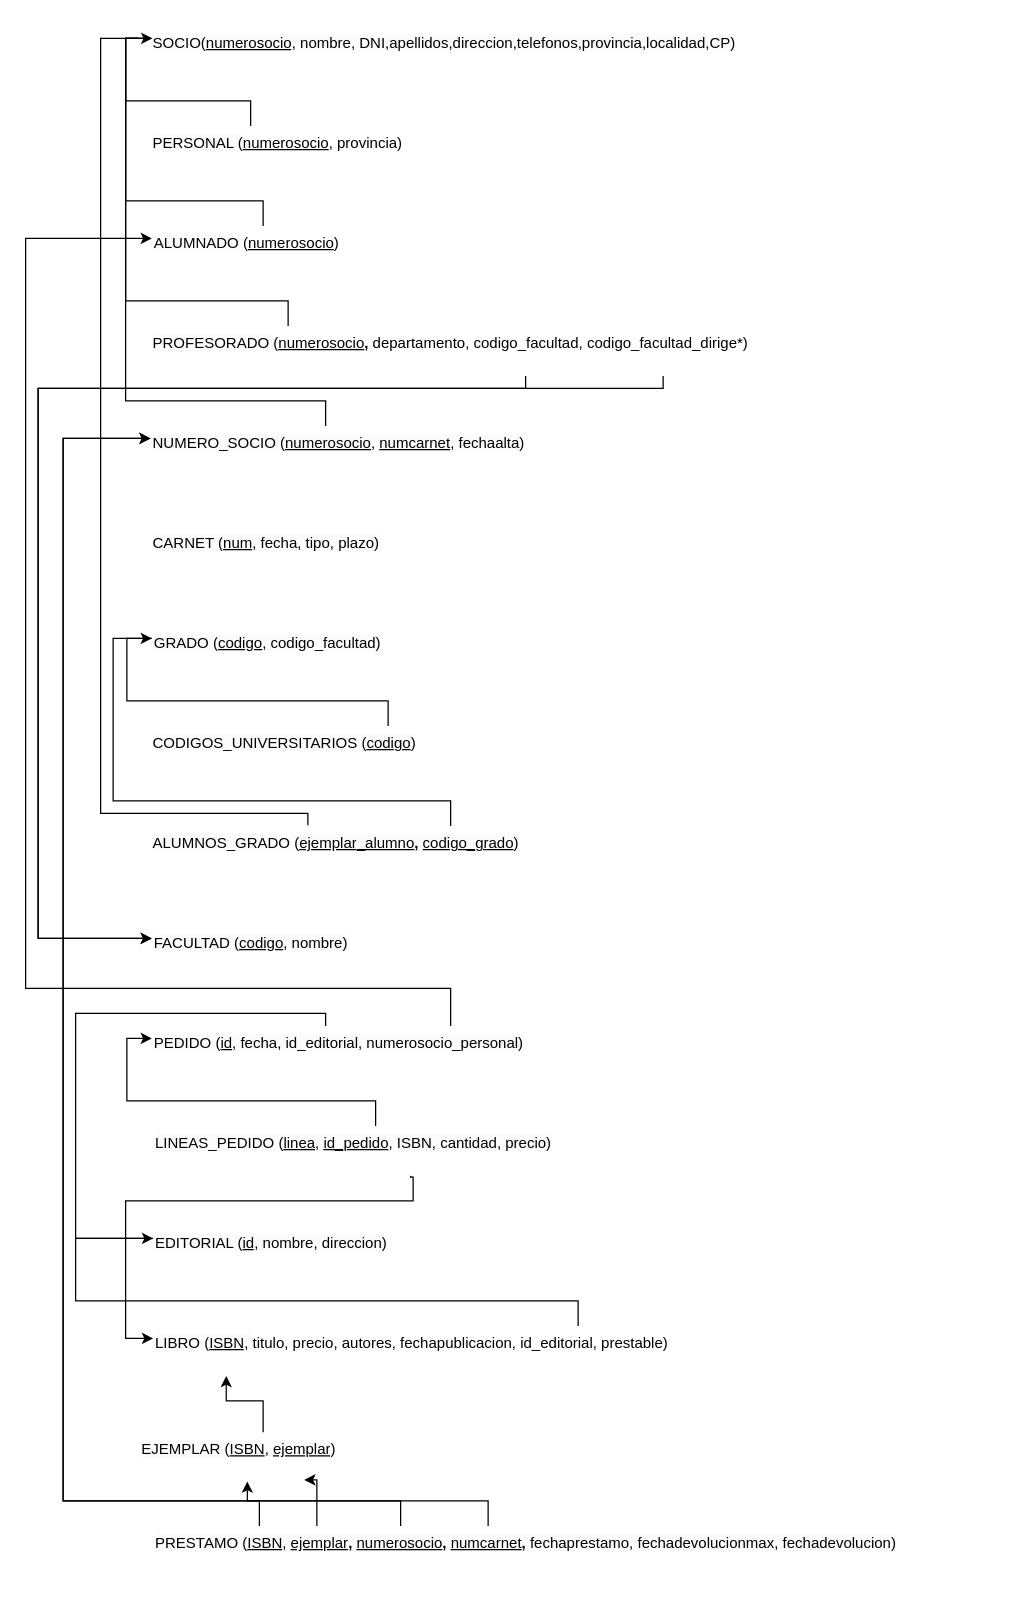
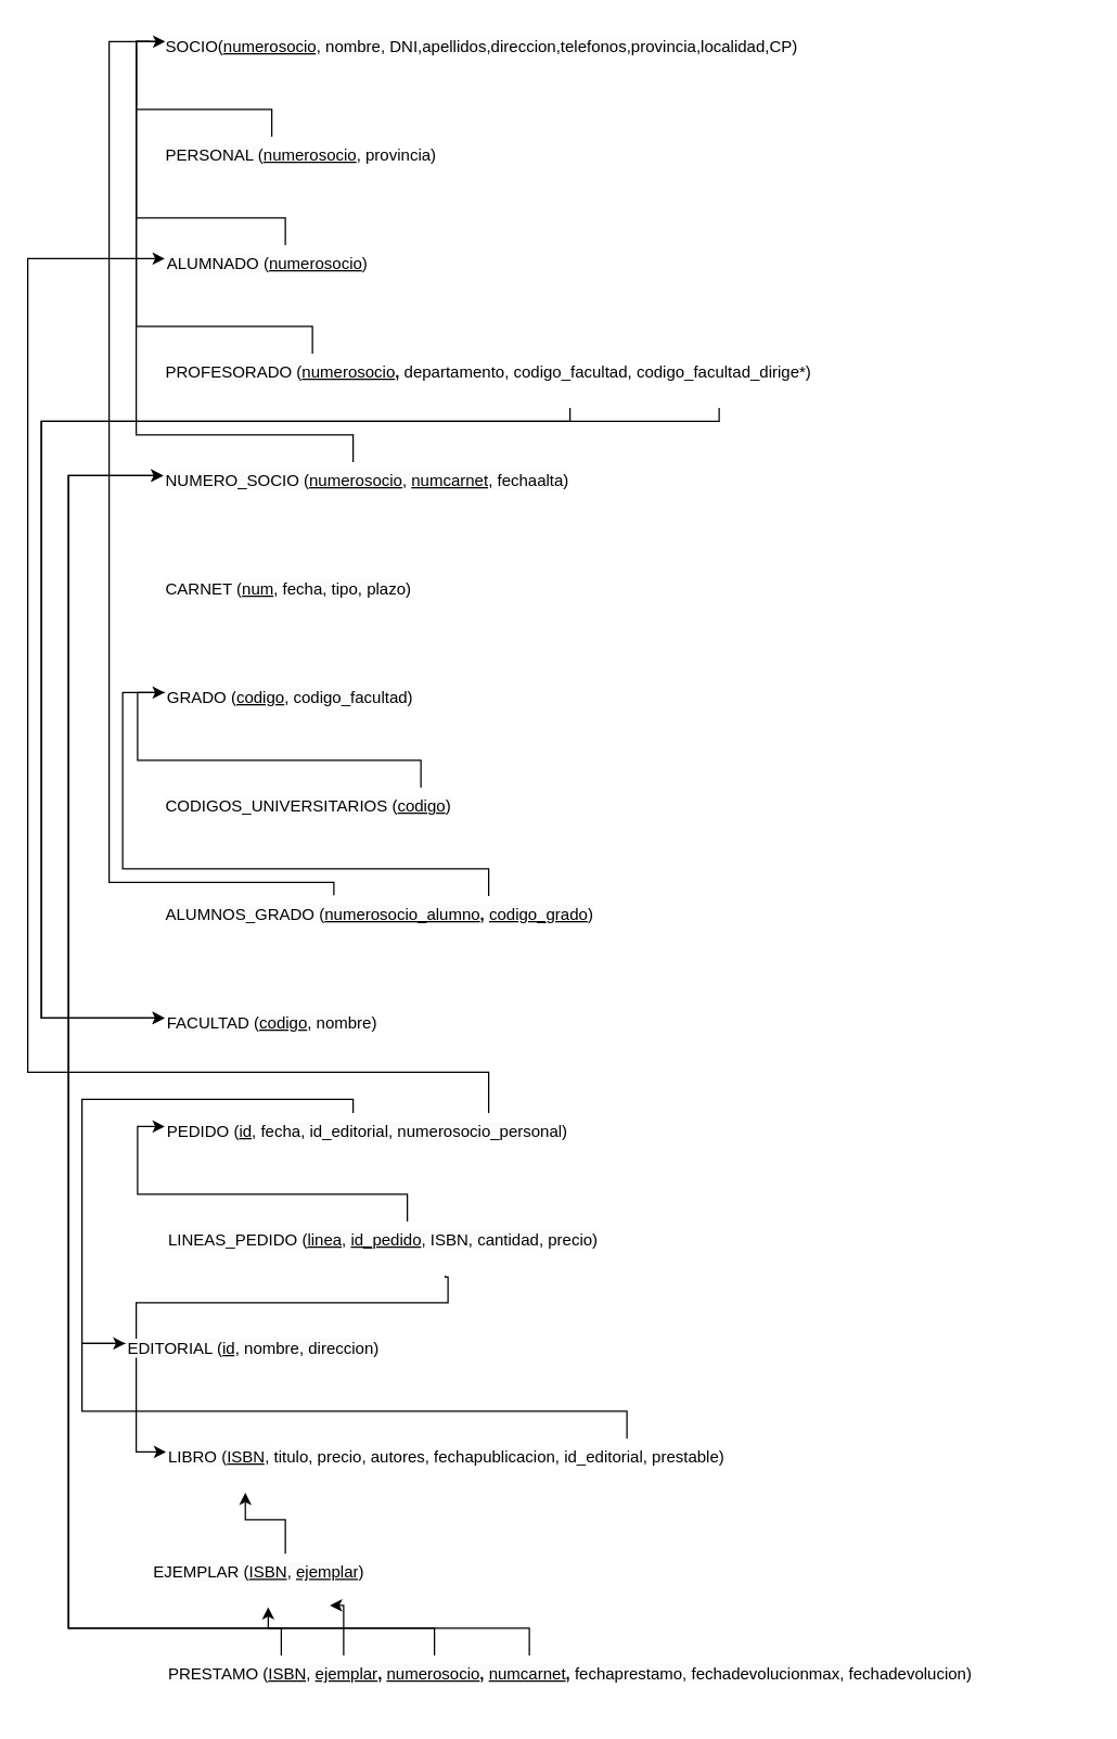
- <mxCell id="30" value="&lt;span style=&quot;border-color: var(--border-color); color: rgb(0, 0, 0); font-family: Helvetica; font-size: 12px; font-style: normal; font-variant-ligatures: normal; font-variant-caps: normal; font-weight: 400; letter-spacing: normal; orphans: 2; text-indent: 0px; text-transform: none; widows: 2; word-spacing: 0px; -webkit-text-stroke-width: 0px; text-decoration-thickness: initial; text-decoration-style: initial; text-decoration-color: initial; text-align: center; background-color: rgb(251, 251, 251); float: none; display: inline !important;&quot;&gt;ALUMNOS_GRADO (&lt;u&gt;ejemplar&lt;/u&gt;&lt;/span&gt;&lt;span style=&quot;border-color: var(--border-color); color: rgb(0, 0, 0); font-family: Helvetica; font-size: 12px; font-style: normal; font-variant-ligatures: normal; font-variant-caps: normal; letter-spacing: normal; orphans: 2; text-indent: 0px; text-transform: none; widows: 2; word-spacing: 0px; -webkit-text-stroke-width: 0px; text-decoration-thickness: initial; text-decoration-style: initial; text-decoration-color: initial; text-align: center; background-color: rgb(251, 251, 251); float: none; display: inline !important;&quot;&gt;&lt;u&gt;_alumno&lt;/u&gt;&lt;b&gt;, &lt;/b&gt;&lt;u&gt;codigo_grado&lt;/u&gt;&lt;/span&gt;&lt;span style=&quot;border-color: var(--border-color); color: rgb(0, 0, 0); font-family: Helvetica; font-size: 12px; font-style: normal; font-variant-ligatures: normal; font-variant-caps: normal; font-weight: 400; letter-spacing: normal; orphans: 2; text-indent: 0px; text-transform: none; widows: 2; word-spacing: 0px; -webkit-text-stroke-width: 0px; text-decoration-thickness: initial; text-decoration-style: initial; text-decoration-color: initial; text-align: center; background-color: rgb(251, 251, 251); float: none; display: inline !important;&quot;&gt;)&lt;/span&gt;" style="text;whiteSpace=wrap;html=1;" parent="1" vertex="1"><mxGeometry x="120" y="660" width="680" height="40" as="geometry" /></mxCell>
+ <mxCell id="30" value="&lt;span style=&quot;border-color: var(--border-color); color: rgb(0, 0, 0); font-family: Helvetica; font-size: 12px; font-style: normal; font-variant-ligatures: normal; font-variant-caps: normal; font-weight: 400; letter-spacing: normal; orphans: 2; text-indent: 0px; text-transform: none; widows: 2; word-spacing: 0px; -webkit-text-stroke-width: 0px; text-decoration-thickness: initial; text-decoration-style: initial; text-decoration-color: initial; text-align: center; background-color: rgb(251, 251, 251); float: none; display: inline !important;&quot;&gt;ALUMNOS_GRADO (&lt;u&gt;numerosocio&lt;/u&gt;&lt;/span&gt;&lt;span style=&quot;border-color: var(--border-color); color: rgb(0, 0, 0); font-family: Helvetica; font-size: 12px; font-style: normal; font-variant-ligatures: normal; font-variant-caps: normal; letter-spacing: normal; orphans: 2; text-indent: 0px; text-transform: none; widows: 2; word-spacing: 0px; -webkit-text-stroke-width: 0px; text-decoration-thickness: initial; text-decoration-style: initial; text-decoration-color: initial; text-align: center; background-color: rgb(251, 251, 251); float: none; display: inline !important;&quot;&gt;&lt;u&gt;_alumno&lt;/u&gt;&lt;b&gt;, &lt;/b&gt;&lt;u&gt;codigo_grado&lt;/u&gt;&lt;/span&gt;&lt;span style=&quot;border-color: var(--border-color); color: rgb(0, 0, 0); font-family: Helvetica; font-size: 12px; font-style: normal; font-variant-ligatures: normal; font-variant-caps: normal; font-weight: 400; letter-spacing: normal; orphans: 2; text-indent: 0px; text-transform: none; widows: 2; word-spacing: 0px; -webkit-text-stroke-width: 0px; text-decoration-thickness: initial; text-decoration-style: initial; text-decoration-color: initial; text-align: center; background-color: rgb(251, 251, 251); float: none; display: inline !important;&quot;&gt;)&lt;/span&gt;" style="text;whiteSpace=wrap;html=1;" parent="1" vertex="1"><mxGeometry x="120" y="660" width="680" height="40" as="geometry" /></mxCell>
- <mxCell id="22" value="&lt;span style=&quot;color: rgb(0, 0, 0); font-family: Helvetica; font-size: 12px; font-style: normal; font-variant-ligatures: normal; font-variant-caps: normal; font-weight: 400; letter-spacing: normal; orphans: 2; text-align: center; text-indent: 0px; text-transform: none; widows: 2; word-spacing: 0px; -webkit-text-stroke-width: 0px; background-color: rgb(251, 251, 251); text-decoration-thickness: initial; text-decoration-style: initial; text-decoration-color: initial; float: none; display: inline !important;&quot;&gt;EDITORIAL (&lt;/span&gt;&lt;span style=&quot;color: rgb(0, 0, 0); font-family: Helvetica; font-size: 12px; font-style: normal; font-variant-ligatures: normal; font-variant-caps: normal; letter-spacing: normal; orphans: 2; text-align: center; text-indent: 0px; text-transform: none; widows: 2; word-spacing: 0px; -webkit-text-stroke-width: 0px; background-color: rgb(251, 251, 251); text-decoration-thickness: initial; text-decoration-style: initial; text-decoration-color: initial; float: none; display: inline !important;&quot;&gt;&lt;u&gt;id&lt;/u&gt;&lt;/span&gt;&lt;span style=&quot;color: rgb(0, 0, 0); font-family: Helvetica; font-size: 12px; font-style: normal; font-variant-ligatures: normal; font-variant-caps: normal; font-weight: 400; letter-spacing: normal; orphans: 2; text-align: center; text-indent: 0px; text-transform: none; widows: 2; word-spacing: 0px; -webkit-text-stroke-width: 0px; background-color: rgb(251, 251, 251); text-decoration-thickness: initial; text-decoration-style: initial; text-decoration-color: initial; float: none; display: inline !important;&quot;&gt;, nombre, direccion)&lt;/span&gt;" style="text;whiteSpace=wrap;html=1;" parent="1" vertex="1"><mxGeometry x="122" y="980" width="680" height="40" as="geometry" /></mxCell>
+ <mxCell id="22" value="&lt;span style=&quot;color: rgb(0, 0, 0); font-family: Helvetica; font-size: 12px; font-style: normal; font-variant-ligatures: normal; font-variant-caps: normal; font-weight: 400; letter-spacing: normal; orphans: 2; text-align: center; text-indent: 0px; text-transform: none; widows: 2; word-spacing: 0px; -webkit-text-stroke-width: 0px; background-color: rgb(251, 251, 251); text-decoration-thickness: initial; text-decoration-style: initial; text-decoration-color: initial; float: none; display: inline !important;&quot;&gt;EDITORIAL (&lt;/span&gt;&lt;span style=&quot;color: rgb(0, 0, 0); font-family: Helvetica; font-size: 12px; font-style: normal; font-variant-ligatures: normal; font-variant-caps: normal; letter-spacing: normal; orphans: 2; text-align: center; text-indent: 0px; text-transform: none; widows: 2; word-spacing: 0px; -webkit-text-stroke-width: 0px; background-color: rgb(251, 251, 251); text-decoration-thickness: initial; text-decoration-style: initial; text-decoration-color: initial; float: none; display: inline !important;&quot;&gt;&lt;u&gt;id&lt;/u&gt;&lt;/span&gt;&lt;span style=&quot;color: rgb(0, 0, 0); font-family: Helvetica; font-size: 12px; font-style: normal; font-variant-ligatures: normal; font-variant-caps: normal; font-weight: 400; letter-spacing: normal; orphans: 2; text-align: center; text-indent: 0px; text-transform: none; widows: 2; word-spacing: 0px; -webkit-text-stroke-width: 0px; background-color: rgb(251, 251, 251); text-decoration-thickness: initial; text-decoration-style: initial; text-decoration-color: initial; float: none; display: inline !important;&quot;&gt;, nombre, direccion)&lt;/span&gt;" style="text;whiteSpace=wrap;html=1;" parent="1" vertex="1"><mxGeometry x="92" y="980" width="680" height="40" as="geometry" /></mxCell>
